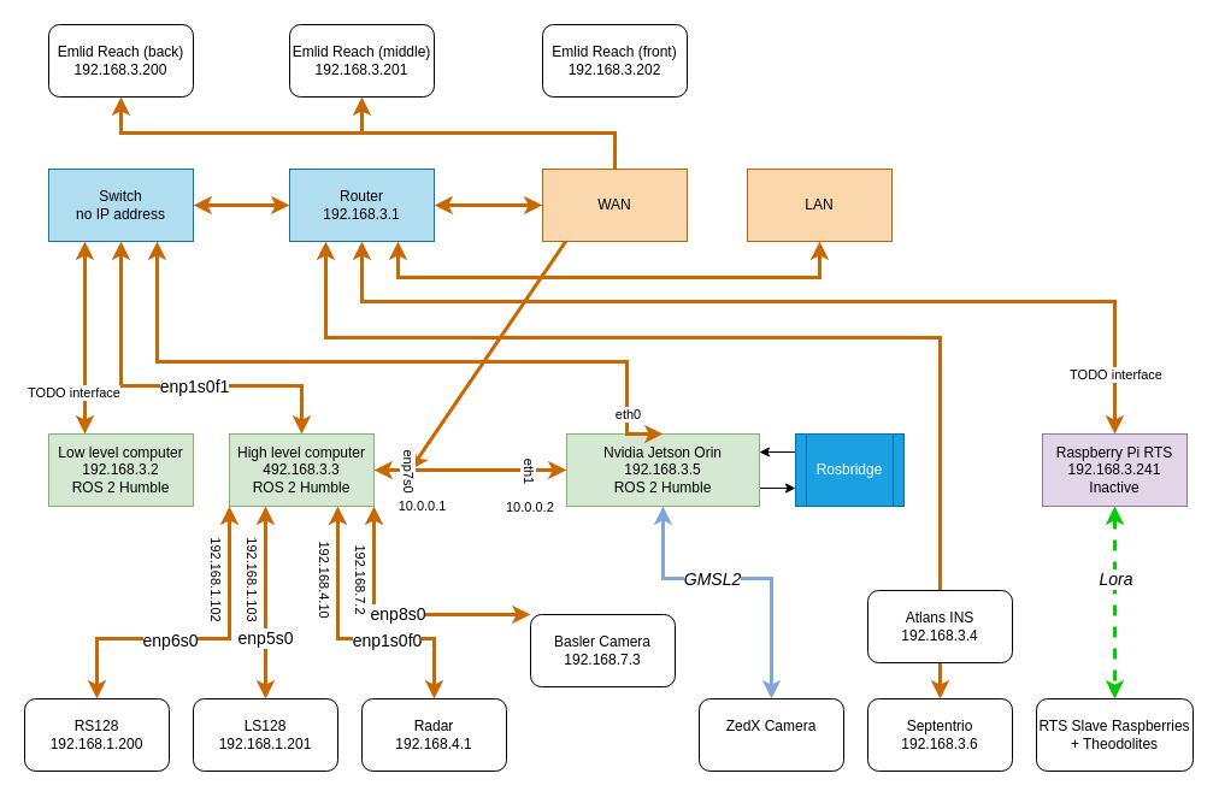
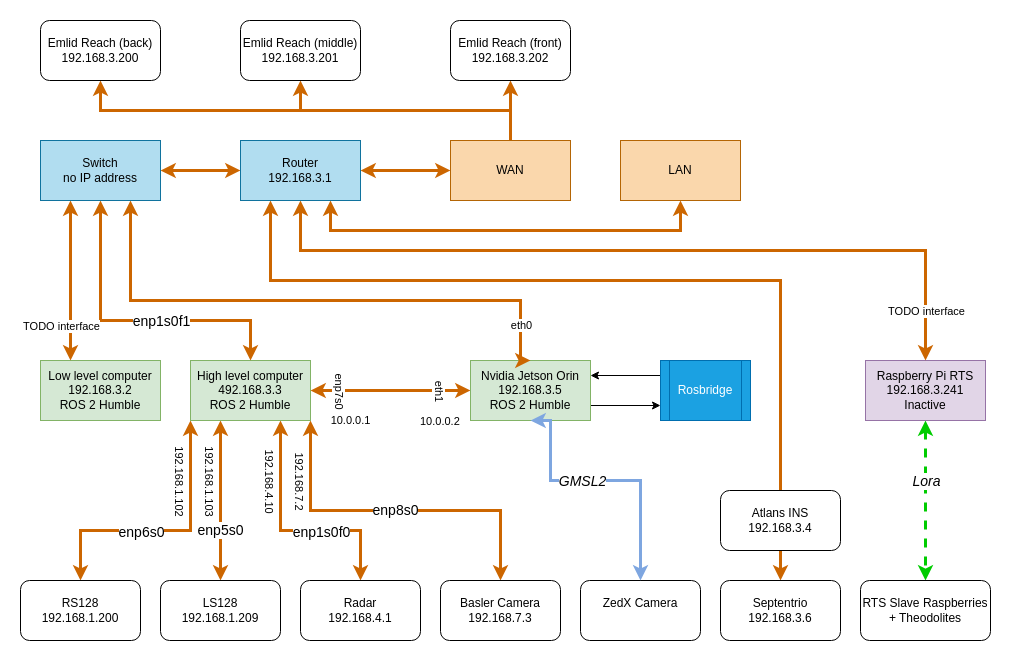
- <mxCell id="41" style="edgeStyle=orthogonalEdgeStyle;rounded=0;orthogonalLoop=1;jettySize=auto;html=1;exitX=0.5;exitY=0;exitDx=0;exitDy=0;strokeWidth=3;strokeColor=#CC6600;" parent="1" source="44" target="47" edge="1"><mxGeometry relative="1" as="geometry" /></mxCell>
+ <mxCell id="41" style="edgeStyle=orthogonalEdgeStyle;rounded=0;orthogonalLoop=1;jettySize=auto;html=1;exitX=0.5;exitY=0;exitDx=0;exitDy=0;entryX=0.5;entryY=1;entryDx=0;entryDy=0;strokeWidth=3;strokeColor=#CC6600;" parent="1" source="44" target="56" edge="1"><mxGeometry relative="1" as="geometry" /></mxCell>
- <mxCell id="13" value="&lt;div&gt;Nvidia Jetson Orin&lt;br&gt;&lt;/div&gt;&lt;div&gt;192.168.3.5&lt;/div&gt;&lt;div&gt;ROS 2 Humble&lt;br&gt;&lt;/div&gt;" style="rounded=0;whiteSpace=wrap;html=1;fillColor=#d5e8d4;strokeColor=#82b366;" parent="1" vertex="1"><mxGeometry x="470" y="360" width="160" height="60" as="geometry" /></mxCell>
+ <mxCell id="13" value="&lt;div&gt;Nvidia Jetson Orin&lt;br&gt;&lt;/div&gt;&lt;div&gt;192.168.3.5&lt;/div&gt;&lt;div&gt;ROS 2 Humble&lt;br&gt;&lt;/div&gt;" style="rounded=0;whiteSpace=wrap;html=1;fillColor=#d5e8d4;strokeColor=#82b366;" parent="1" vertex="1"><mxGeometry x="470" y="360" width="120" height="60" as="geometry" /></mxCell>
- <mxCell id="17" value="&lt;div&gt;Basler Camera&lt;br&gt;&lt;/div&gt;&lt;div&gt;192.168.7.3&lt;br&gt;&lt;/div&gt;" style="rounded=1;whiteSpace=wrap;html=1;" parent="1" vertex="1"><mxGeometry x="440" y="510" width="120" height="60" as="geometry" /></mxCell>
+ <mxCell id="17" value="&lt;div&gt;Basler Camera&lt;br&gt;&lt;/div&gt;&lt;div&gt;192.168.7.3&lt;br&gt;&lt;/div&gt;" style="rounded=1;whiteSpace=wrap;html=1;" parent="1" vertex="1"><mxGeometry x="440" y="580" width="120" height="60" as="geometry" /></mxCell>
- <mxCell id="15" value="&lt;div&gt;LS128&lt;br&gt;192.168.1.201&lt;/div&gt;" style="rounded=1;whiteSpace=wrap;html=1;" parent="1" vertex="1"><mxGeometry x="160" y="580" width="120" height="60" as="geometry" /></mxCell>
+ <mxCell id="15" value="&lt;div&gt;LS128&lt;br&gt;192.168.1.209&lt;/div&gt;" style="rounded=1;whiteSpace=wrap;html=1;" parent="1" vertex="1"><mxGeometry x="160" y="580" width="120" height="60" as="geometry" /></mxCell>
